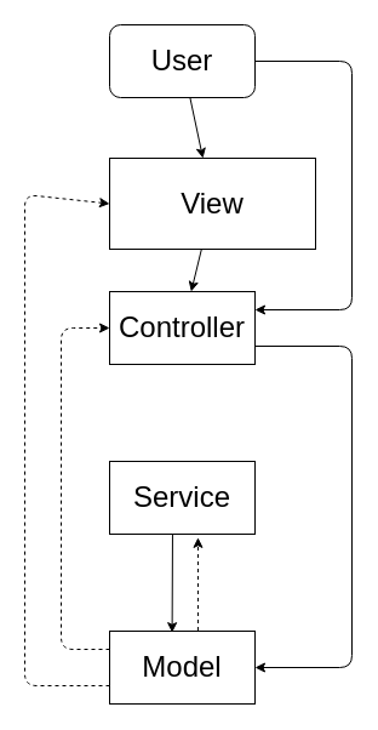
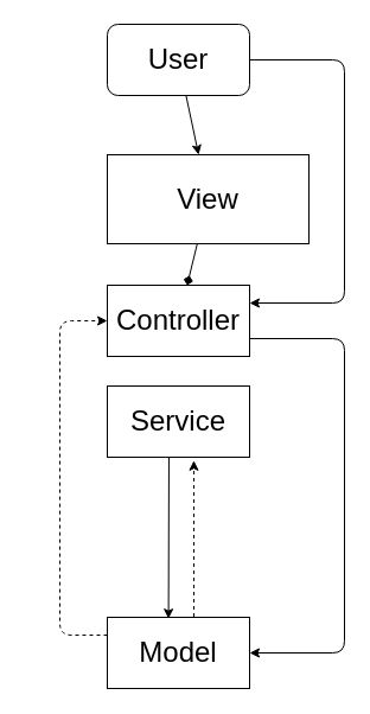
- <mxCell id="4" value="" style="edgeStyle=none;html=1;fontSize=24;" edge="1" parent="1" source="5" target="6"><mxGeometry relative="1" as="geometry" /></mxCell>
+ <mxCell id="4" value="" style="edgeStyle=none;html=1;fontSize=24;endArrow=diamond;" edge="1" parent="1" source="5" target="6"><mxGeometry relative="1" as="geometry" /></mxCell>
- <mxCell id="14" value="" style="endArrow=classic;html=1;dashed=1;fontSize=24;entryX=0;entryY=0.5;entryDx=0;entryDy=0;exitX=0;exitY=0.75;exitDx=0;exitDy=0;" edge="1" parent="1" source="9" target="5"><mxGeometry width="50" height="50" relative="1" as="geometry"><mxPoint x="30" y="260" as="sourcePoint" /><mxPoint x="80" y="210" as="targetPoint" /><Array as="points"><mxPoint x="20" y="565" /><mxPoint x="20" y="160" /></Array></mxGeometry></mxCell>
- <mxCell id="8" value="Service" style="rounded=0;whiteSpace=wrap;html=1;fontSize=24;" vertex="1" parent="1"><mxGeometry x="90" y="380" width="120" height="60" as="geometry" /></mxCell>
+ <mxCell id="8" value="Service" style="rounded=0;whiteSpace=wrap;html=1;fontSize=24;" vertex="1" parent="1"><mxGeometry x="90" y="325" width="120" height="60" as="geometry" /></mxCell>
